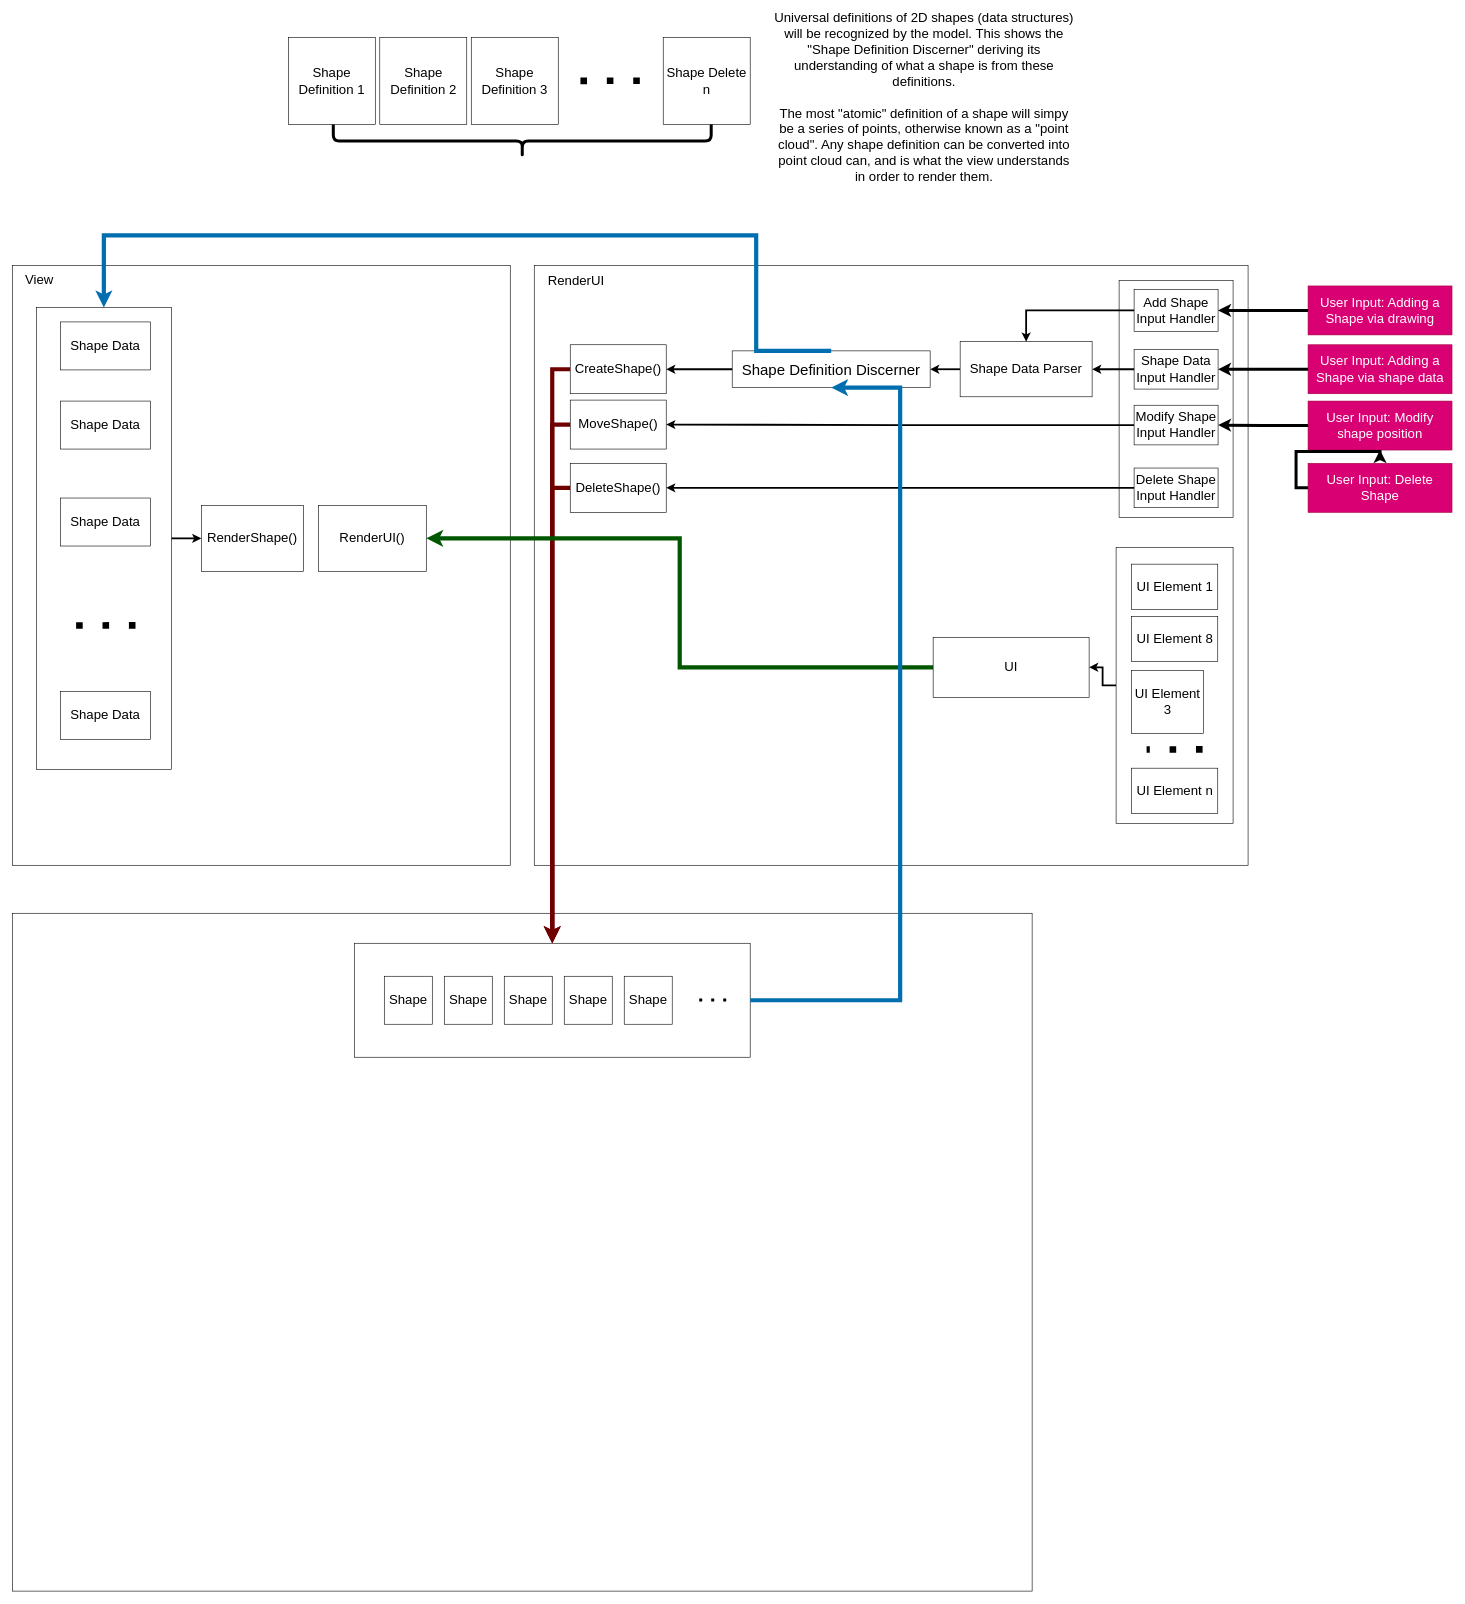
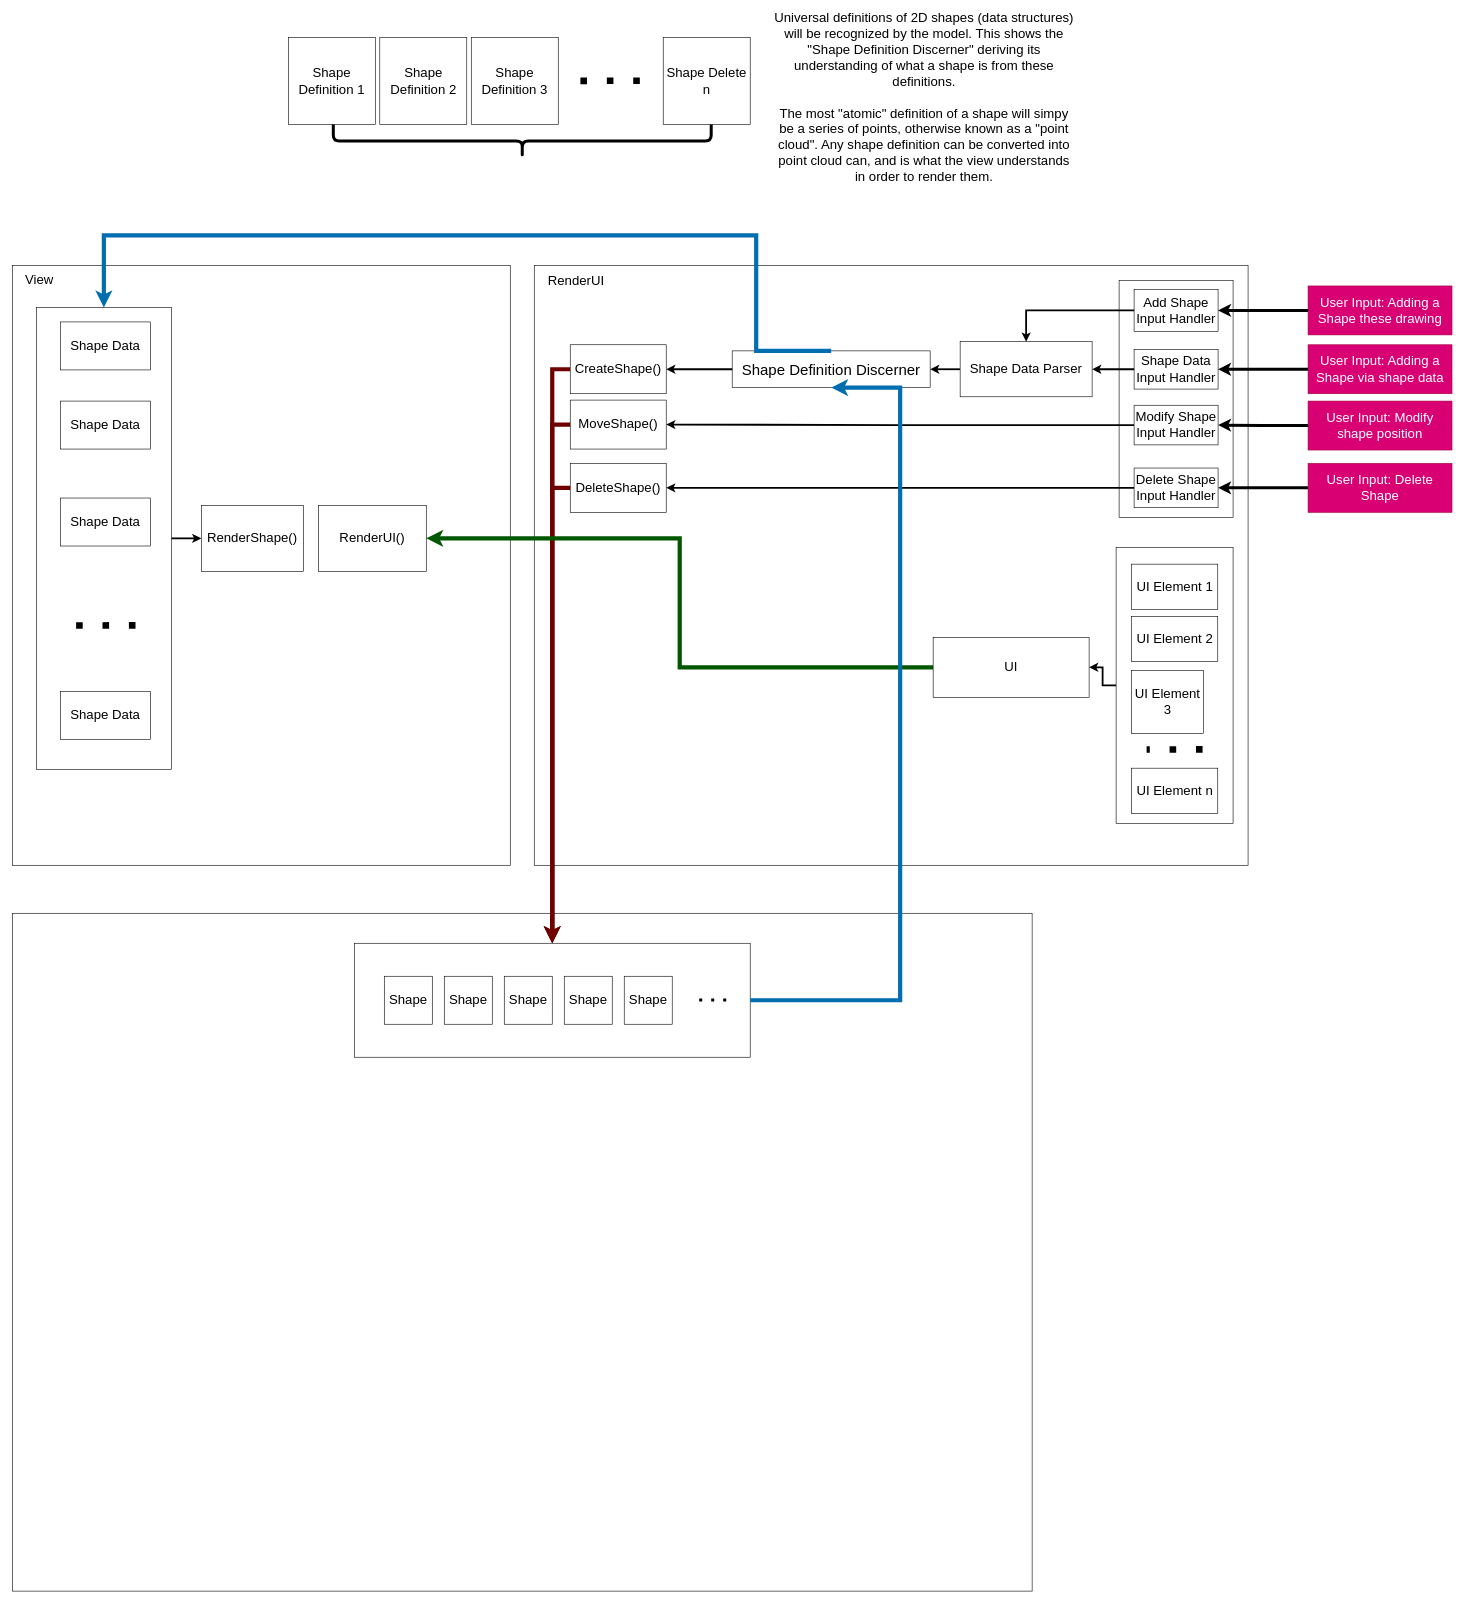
- <mxCell id="27" value="User Input: Adding a Shape via drawing" style="rounded=0;whiteSpace=wrap;html=1;fontSize=22;fillColor=#d80073;fontColor=#ffffff;strokeColor=#A50040;" parent="1" vertex="1"><mxGeometry x="2180" y="476.185" width="240" height="81.633" as="geometry" /></mxCell>
+ <mxCell id="27" value="User Input: Adding a Shape these drawing" style="rounded=0;whiteSpace=wrap;html=1;fontSize=22;fillColor=#d80073;fontColor=#ffffff;strokeColor=#A50040;" parent="1" vertex="1"><mxGeometry x="2180" y="476.185" width="240" height="81.633" as="geometry" /></mxCell>
- <mxCell id="49" style="edgeStyle=orthogonalEdgeStyle;rounded=0;orthogonalLoop=1;jettySize=auto;html=1;exitX=0;exitY=0.5;exitDx=0;exitDy=0;strokeWidth=5;" parent="1" source="50" target="34" edge="1"><mxGeometry relative="1" as="geometry" /></mxCell>
+ <mxCell id="49" style="edgeStyle=orthogonalEdgeStyle;rounded=0;orthogonalLoop=1;jettySize=auto;html=1;exitX=0;exitY=0.5;exitDx=0;exitDy=0;entryX=1;entryY=0.5;entryDx=0;entryDy=0;strokeWidth=5;" parent="1" source="50" target="52" edge="1"><mxGeometry relative="1" as="geometry" /></mxCell>
- <mxCell id="67" value="UI Element 8" style="rounded=0;whiteSpace=wrap;html=1;fontSize=22;" parent="64" vertex="1"><mxGeometry x="25.536" y="115" width="143.929" height="75.44" as="geometry" /></mxCell>
+ <mxCell id="67" value="UI Element 2" style="rounded=0;whiteSpace=wrap;html=1;fontSize=22;" parent="64" vertex="1"><mxGeometry x="25.536" y="115" width="143.929" height="75.44" as="geometry" /></mxCell>
